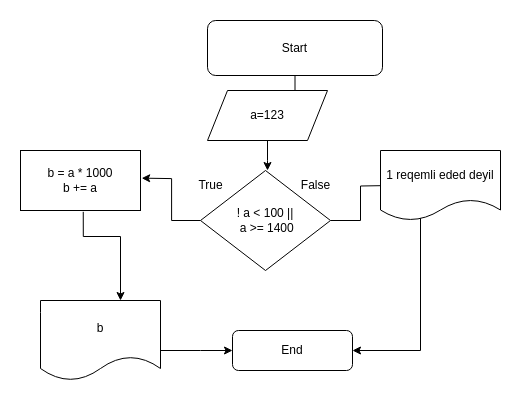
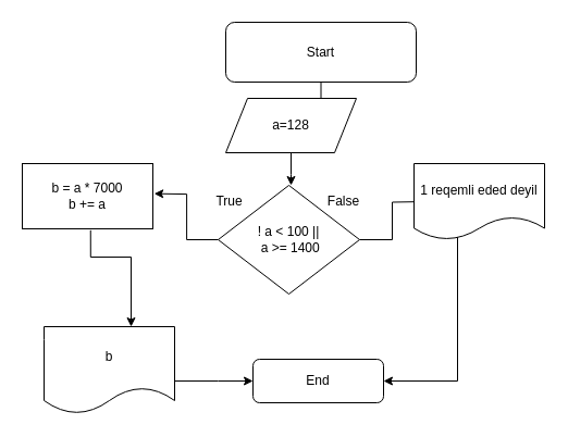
- <mxCell id="6" value="a=123" style="shape=parallelogram;perimeter=parallelogramPerimeter;whiteSpace=wrap;html=1;fixedSize=1;" parent="1" vertex="1"><mxGeometry x="207" y="90" width="120" height="50" as="geometry" /></mxCell>
+ <mxCell id="6" value="a=128" style="shape=parallelogram;perimeter=parallelogramPerimeter;whiteSpace=wrap;html=1;fixedSize=1;" parent="1" vertex="1"><mxGeometry x="207" y="90" width="120" height="50" as="geometry" /></mxCell>
- <mxCell id="13" value="&lt;div&gt;b = a * 1000&lt;/div&gt;&lt;div&gt;b += a&lt;/div&gt;" style="rounded=0;whiteSpace=wrap;html=1;" parent="1" vertex="1"><mxGeometry x="20" y="150" width="120" height="60" as="geometry" /></mxCell>
+ <mxCell id="13" value="&lt;div&gt;b = a * 7000&lt;/div&gt;&lt;div&gt;b += a&lt;/div&gt;" style="rounded=0;whiteSpace=wrap;html=1;" parent="1" vertex="1"><mxGeometry x="20" y="150" width="120" height="60" as="geometry" /></mxCell>
